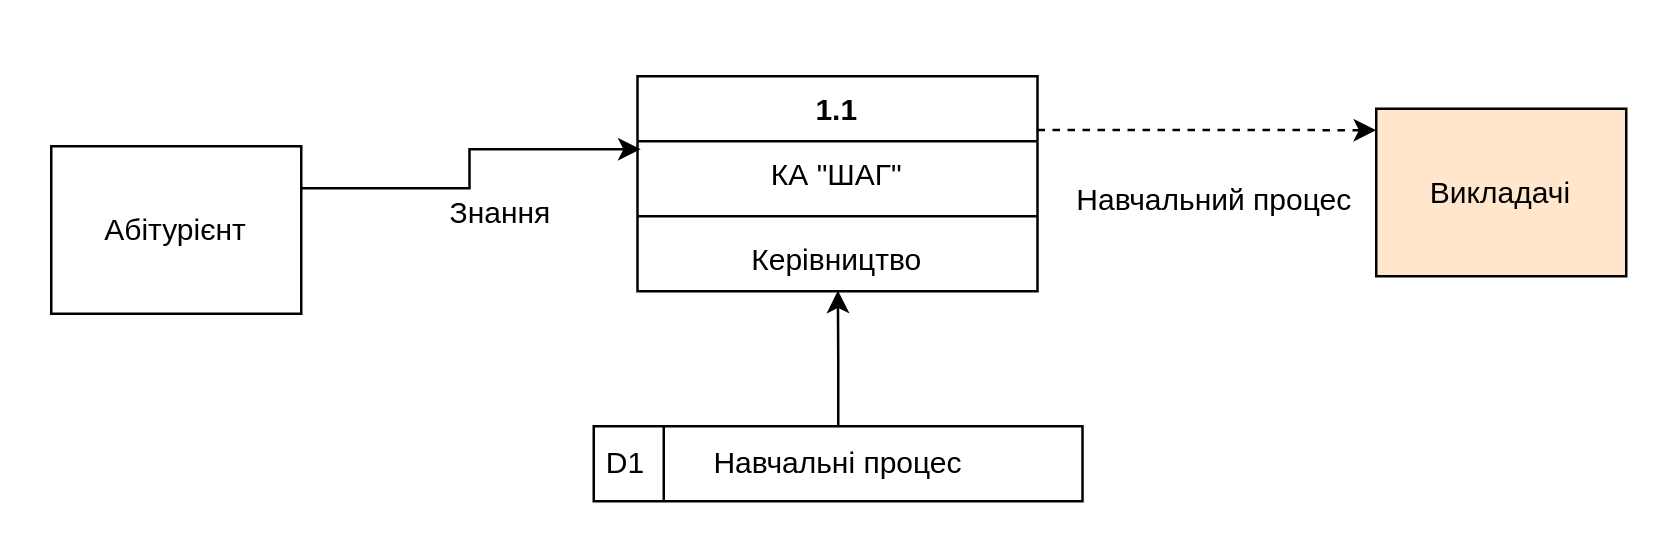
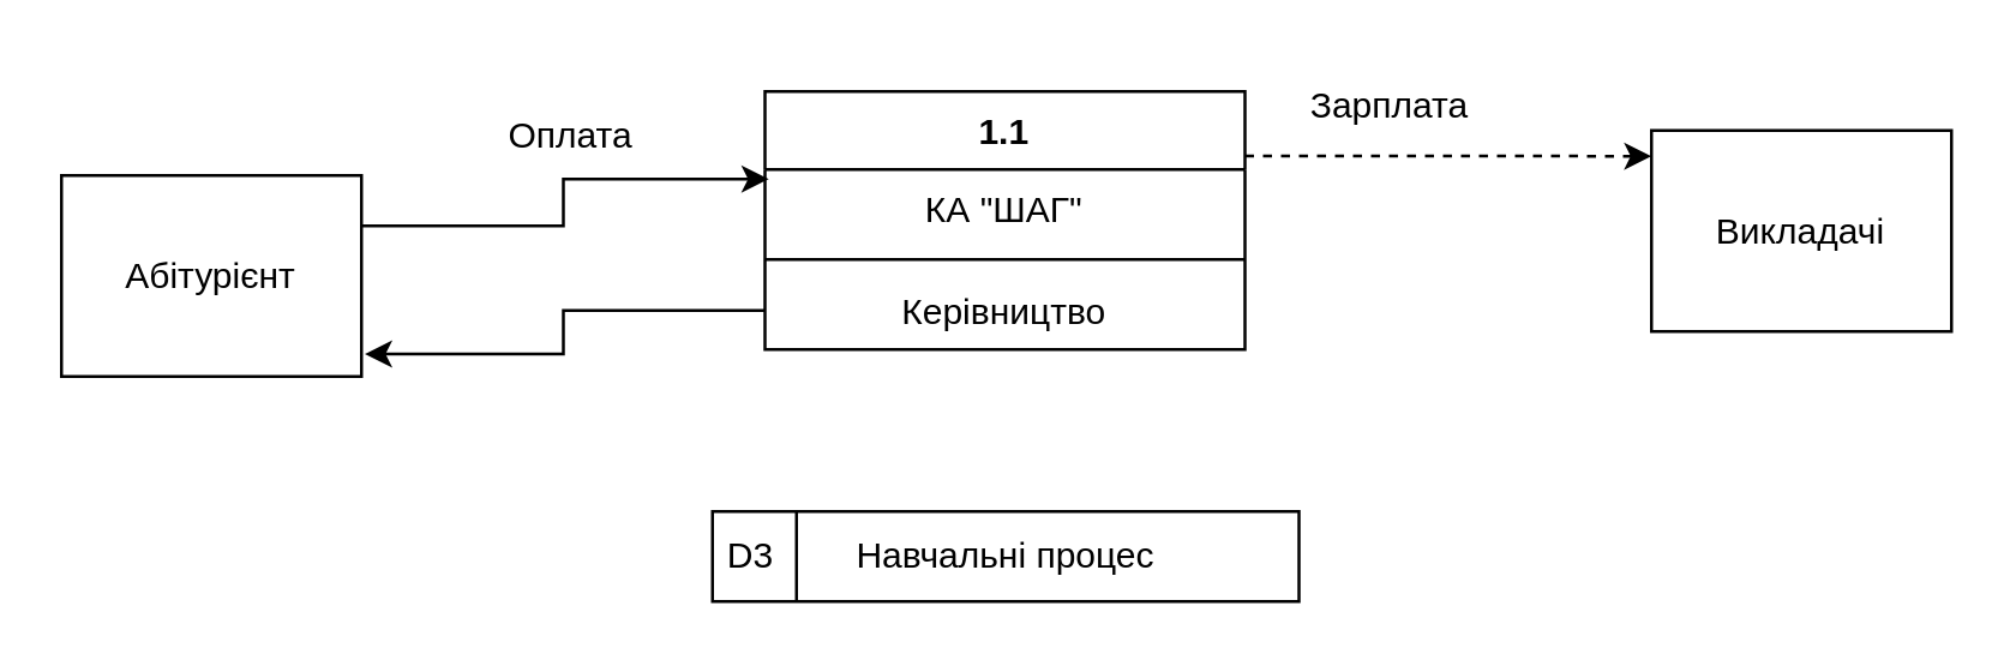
+ <mxCell id="17" value="Зарплата" style="text;html=1;strokeColor=none;fillColor=none;align=center;verticalAlign=middle;whiteSpace=wrap;rounded=0;" vertex="1" parent="1"><mxGeometry x="432.5" y="20" width="60" height="30" as="geometry" /></mxCell>
+ <mxCell id="15" value="Оплата" style="text;html=1;strokeColor=none;fillColor=none;align=center;verticalAlign=middle;whiteSpace=wrap;rounded=0;" vertex="1" parent="1"><mxGeometry x="160" y="30" width="60" height="30" as="geometry" /></mxCell>
- <mxCell id="9" value="Викладачі" style="rounded=0;whiteSpace=wrap;html=1;fillColor=#ffe6cc;" vertex="1" parent="1"><mxGeometry x="550" y="43" width="100" height="67" as="geometry" /></mxCell>
+ <mxCell id="9" value="Викладачі" style="rounded=0;whiteSpace=wrap;html=1;" vertex="1" parent="1"><mxGeometry x="550" y="43" width="100" height="67" as="geometry" /></mxCell>
- <mxCell id="18" value="Навчальний процес" style="text;align=center;verticalAlign=middle;resizable=0;points=[];autosize=1;strokeColor=none;fillColor=none;html=1;" vertex="1" parent="1"><mxGeometry x="420" y="70" width="130" height="20" as="geometry" /></mxCell>
- <mxCell id="16" value="Знання" style="text;html=1;strokeColor=none;fillColor=none;align=center;verticalAlign=middle;whiteSpace=wrap;rounded=0;" vertex="1" parent="1"><mxGeometry x="170" y="70" width="60" height="30" as="geometry" /></mxCell>
+ <mxCell id="14" style="edgeStyle=orthogonalEdgeStyle;rounded=0;orthogonalLoop=1;jettySize=auto;html=1;entryX=1.011;entryY=0.888;entryDx=0;entryDy=0;entryPerimeter=0;" edge="1" parent="1" source="6" target="8"><mxGeometry relative="1" as="geometry" /></mxCell>
- <mxCell id="10" style="edgeStyle=orthogonalEdgeStyle;rounded=0;orthogonalLoop=1;jettySize=auto;html=1;entryX=0.501;entryY=0.989;entryDx=0;entryDy=0;entryPerimeter=0;" edge="1" parent="1" source="11" target="6"><mxGeometry relative="1" as="geometry" /></mxCell>
- <mxCell id="12" value="D1" style="text;html=1;strokeColor=none;fillColor=none;align=center;verticalAlign=middle;whiteSpace=wrap;rounded=0;" vertex="1" parent="1"><mxGeometry x="220" y="170" width="60" height="30" as="geometry" /></mxCell>
+ <mxCell id="12" value="D3" style="text;html=1;strokeColor=none;fillColor=none;align=center;verticalAlign=middle;whiteSpace=wrap;rounded=0;" vertex="1" parent="1"><mxGeometry x="220" y="170" width="60" height="30" as="geometry" /></mxCell>
